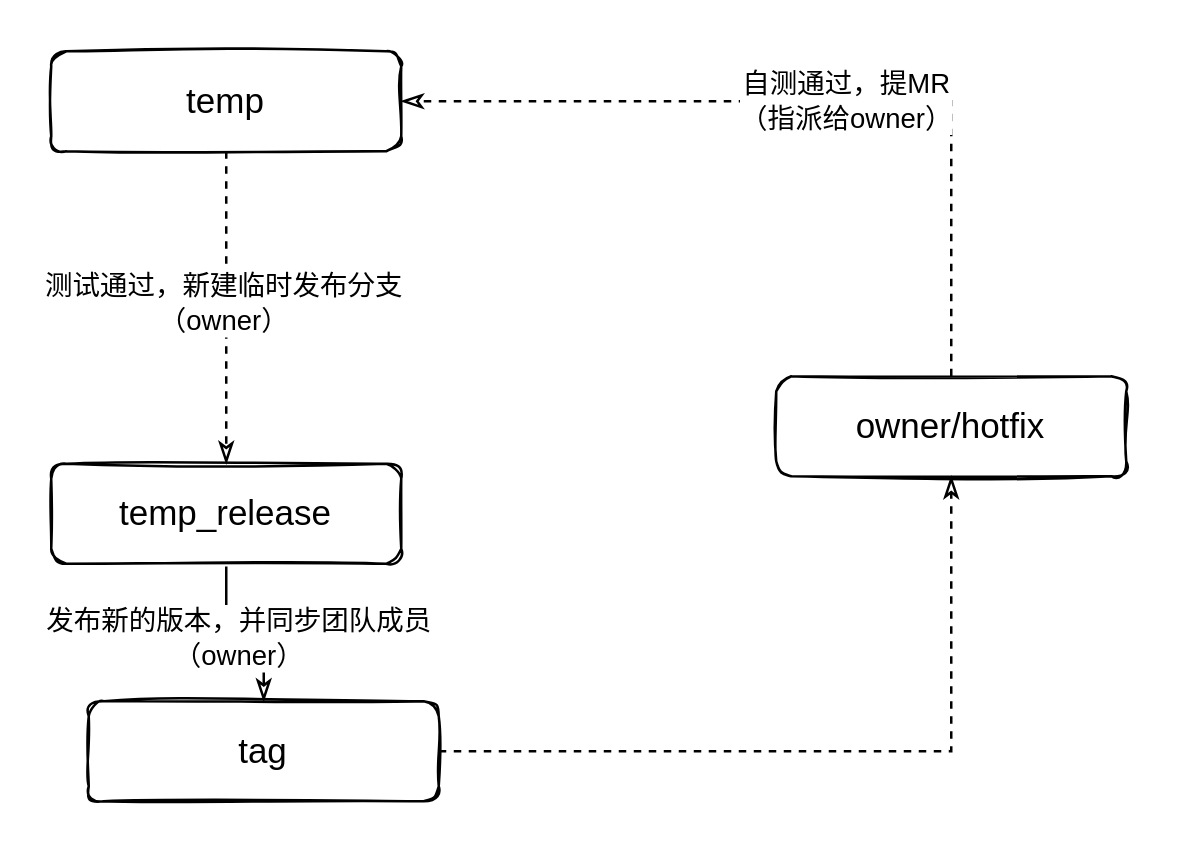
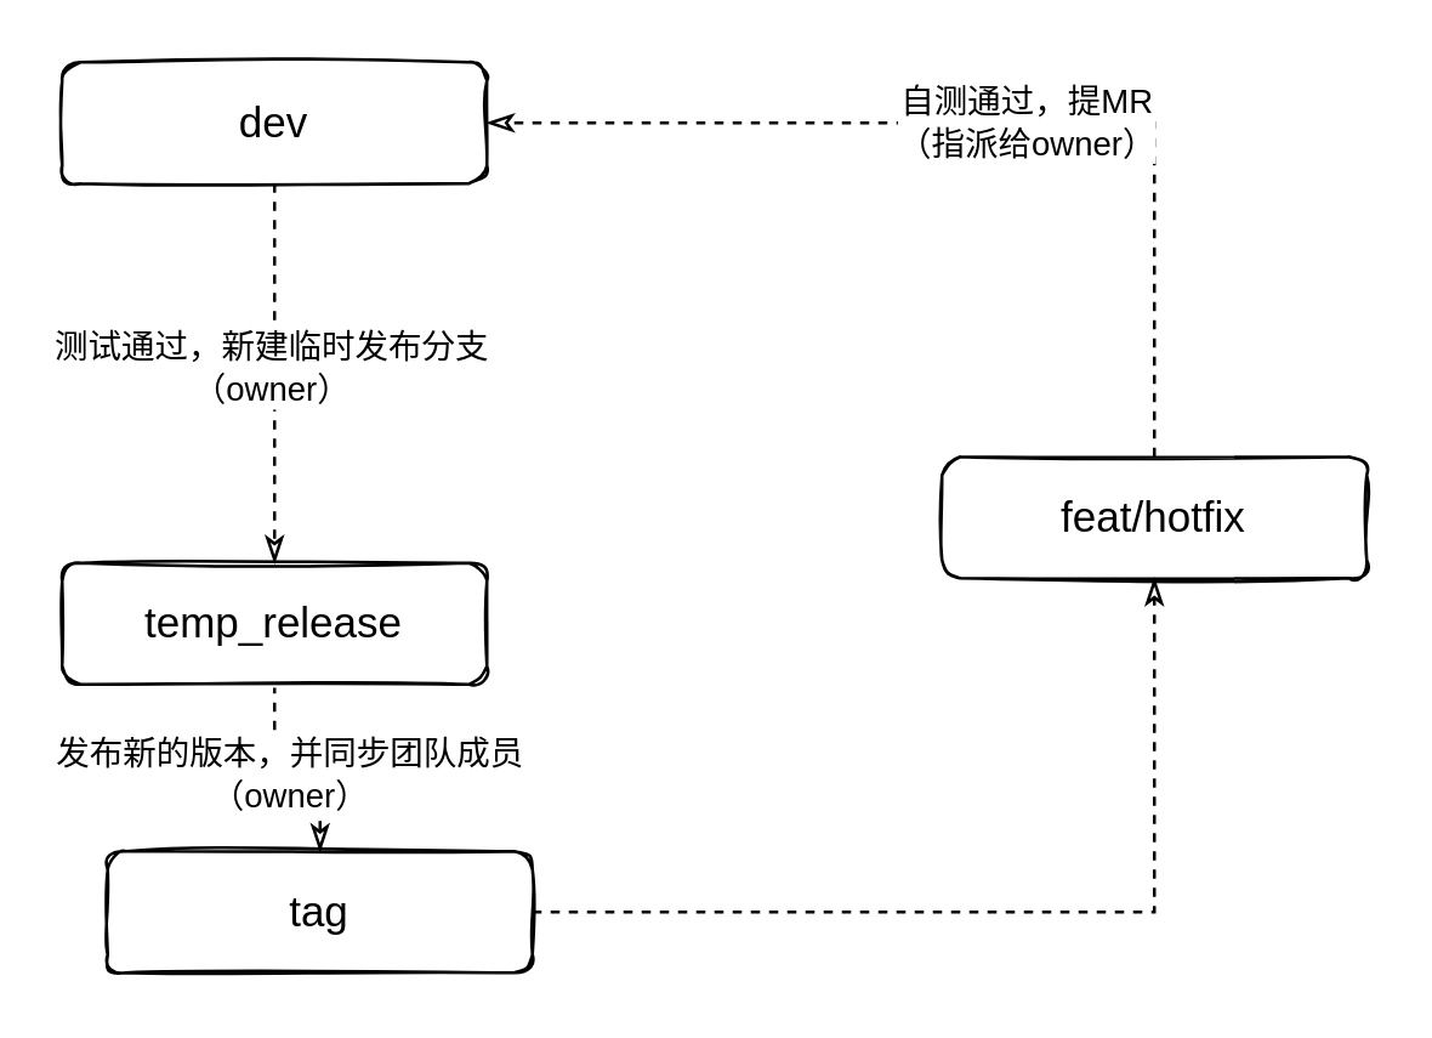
- <mxCell id="7" value="&lt;font style=&quot;font-size: 14px&quot;&gt;temp&lt;/font&gt;" style="rounded=1;whiteSpace=wrap;html=1;shadow=0;sketch=1;" vertex="1" parent="1"><mxGeometry x="20" y="20" width="140" height="40" as="geometry" /></mxCell>
+ <mxCell id="7" value="&lt;font style=&quot;font-size: 14px&quot;&gt;dev&lt;/font&gt;" style="rounded=1;whiteSpace=wrap;html=1;shadow=0;sketch=1;" vertex="1" parent="1"><mxGeometry x="20" y="20" width="140" height="40" as="geometry" /></mxCell>
- <mxCell id="12" value="&lt;span style=&quot;font-size: 14px&quot;&gt;owner/hotfix&lt;/span&gt;" style="rounded=1;whiteSpace=wrap;html=1;shadow=0;sketch=1;" vertex="1" parent="1"><mxGeometry x="310" y="150" width="140" height="40" as="geometry" /></mxCell>
+ <mxCell id="12" value="&lt;span style=&quot;font-size: 14px&quot;&gt;feat/hotfix&lt;/span&gt;" style="rounded=1;whiteSpace=wrap;html=1;shadow=0;sketch=1;" vertex="1" parent="1"><mxGeometry x="310" y="150" width="140" height="40" as="geometry" /></mxCell>
- <mxCell id="2" style="edgeStyle=orthogonalEdgeStyle;rounded=0;orthogonalLoop=1;jettySize=auto;html=1;exitX=0.5;exitY=1;exitDx=0;exitDy=0;entryX=0.5;entryY=0;entryDx=0;entryDy=0;dashed=0;endArrow=classicThin;endFill=0;" edge="1" parent="1" source="4" target="9"><mxGeometry relative="1" as="geometry" /></mxCell>
+ <mxCell id="2" style="edgeStyle=orthogonalEdgeStyle;rounded=0;orthogonalLoop=1;jettySize=auto;html=1;exitX=0.5;exitY=1;exitDx=0;exitDy=0;entryX=0.5;entryY=0;entryDx=0;entryDy=0;dashed=1;endArrow=classicThin;endFill=0;" edge="1" parent="1" source="4" target="9"><mxGeometry relative="1" as="geometry" /></mxCell>
